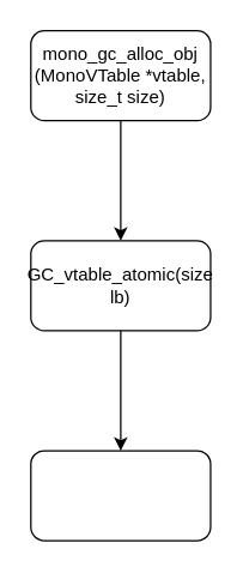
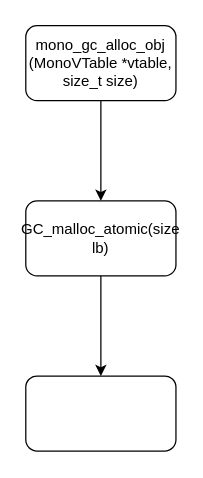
- <mxCell id="5" value="GC_vtable_atomic(size lb)" style="rounded=1;whiteSpace=wrap;html=1;" vertex="1" parent="1"><mxGeometry x="20" y="160" width="120" height="60" as="geometry" /></mxCell>
+ <mxCell id="5" value="GC_malloc_atomic(size lb)" style="rounded=1;whiteSpace=wrap;html=1;" vertex="1" parent="1"><mxGeometry x="20" y="160" width="120" height="60" as="geometry" /></mxCell>
